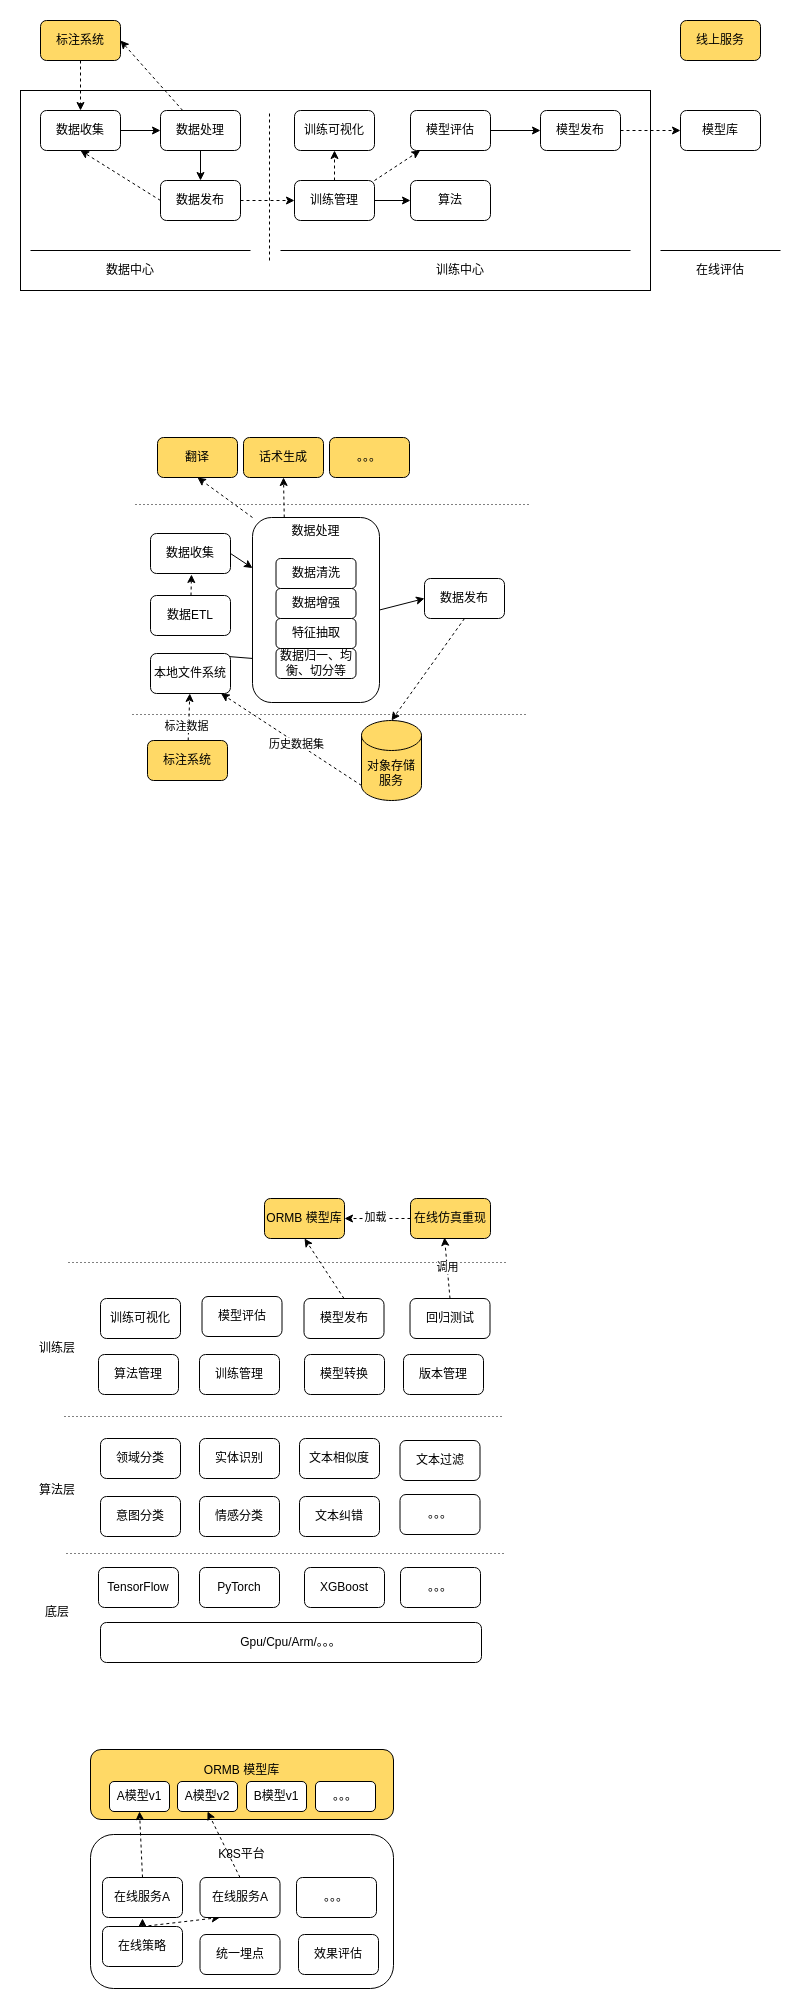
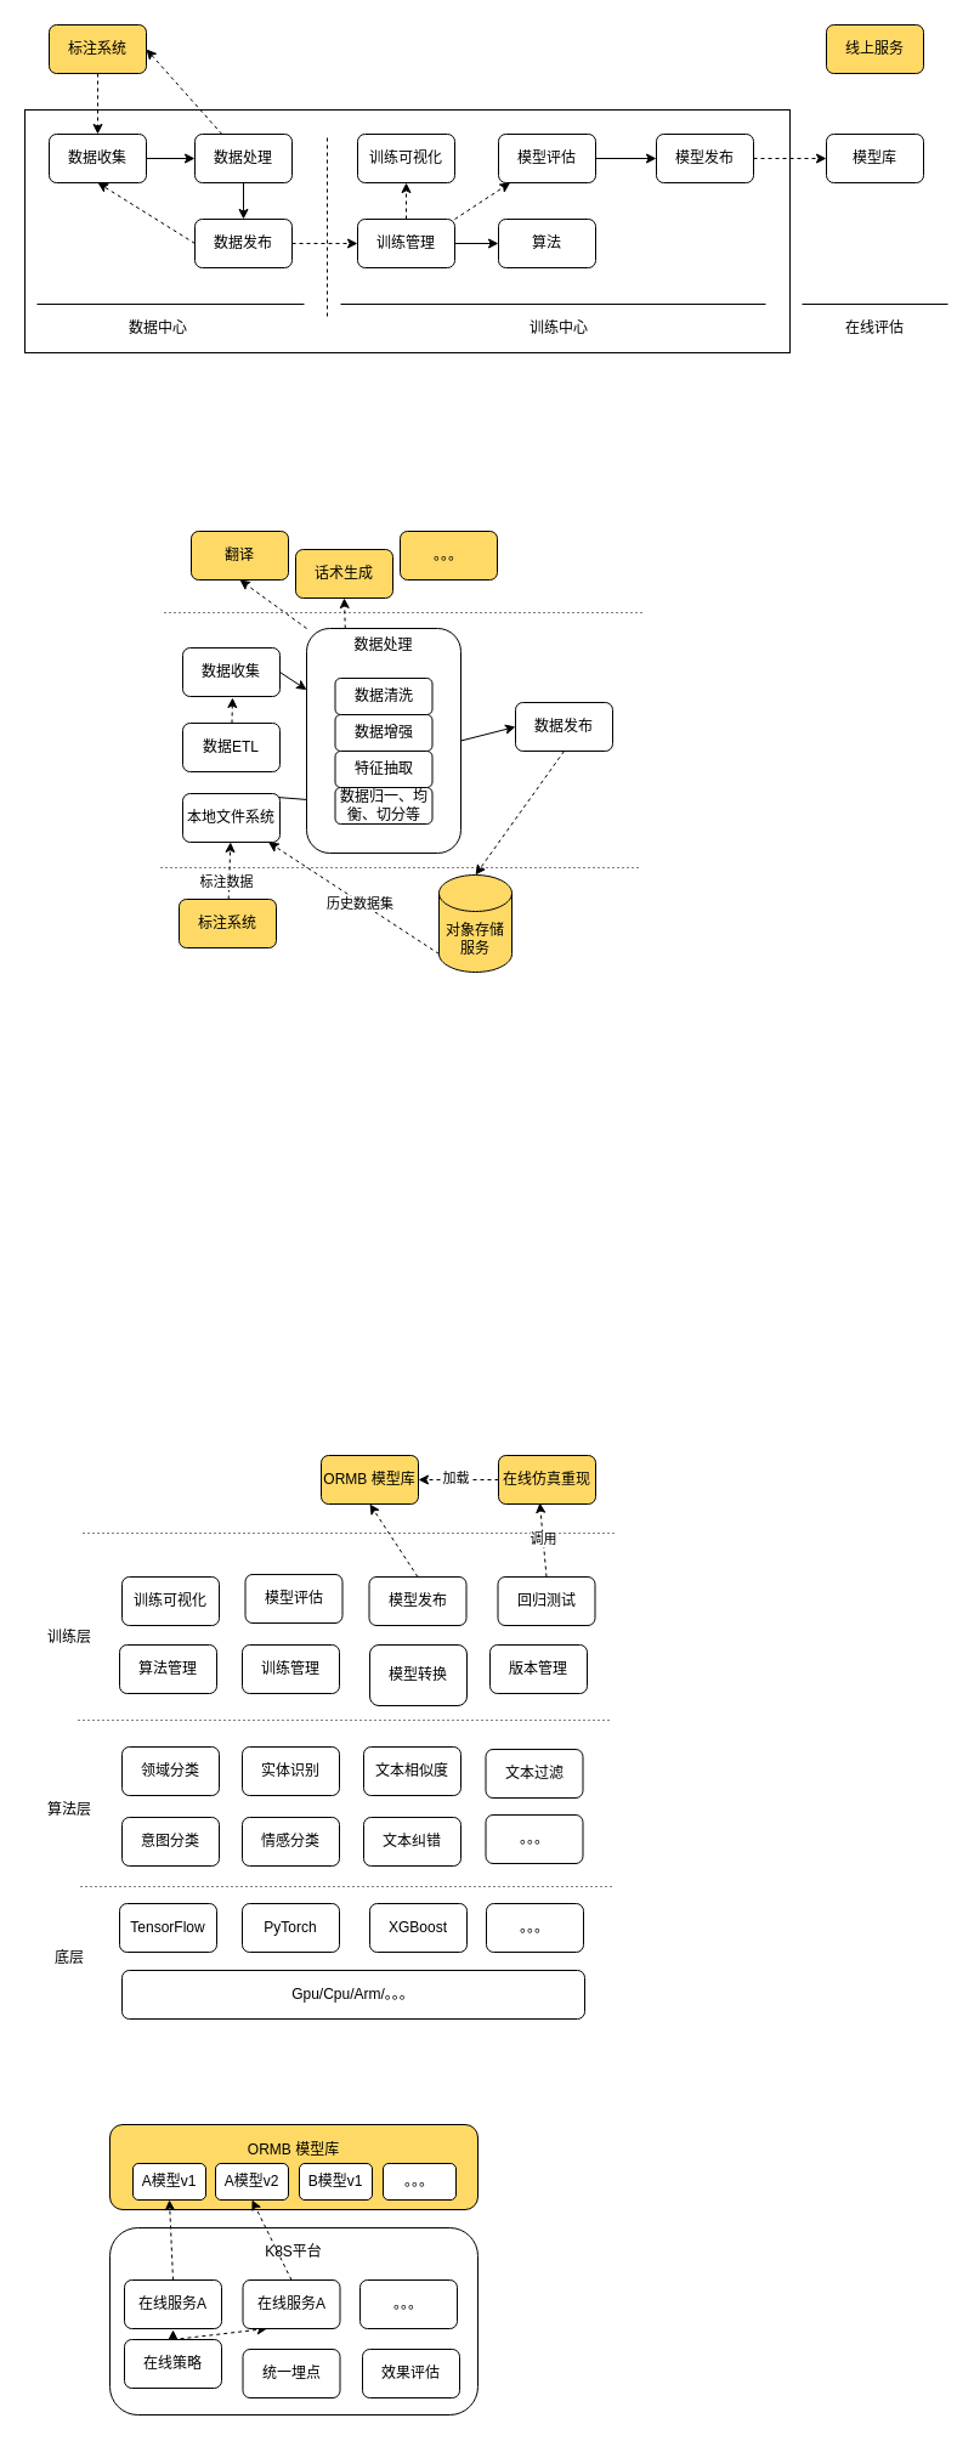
- <mxCell id="53" value="&lt;span&gt;话术生成&lt;/span&gt;" style="rounded=1;whiteSpace=wrap;html=1;fillColor=#FFD966;" vertex="1" parent="1"><mxGeometry x="243" y="437" width="80" height="40" as="geometry" /></mxCell>
+ <mxCell id="53" value="&lt;span&gt;话术生成&lt;/span&gt;" style="rounded=1;whiteSpace=wrap;html=1;fillColor=#FFD966;" vertex="1" parent="1"><mxGeometry x="243" y="452" width="80" height="40" as="geometry" /></mxCell>
- <mxCell id="85" value="模型转换" style="rounded=1;whiteSpace=wrap;html=1;" vertex="1" parent="1"><mxGeometry x="304" y="1354" width="80" height="40" as="geometry" /></mxCell>
+ <mxCell id="85" value="模型转换" style="rounded=1;whiteSpace=wrap;html=1;" vertex="1" parent="1"><mxGeometry x="304" y="1354" width="80" height="50" as="geometry" /></mxCell>
